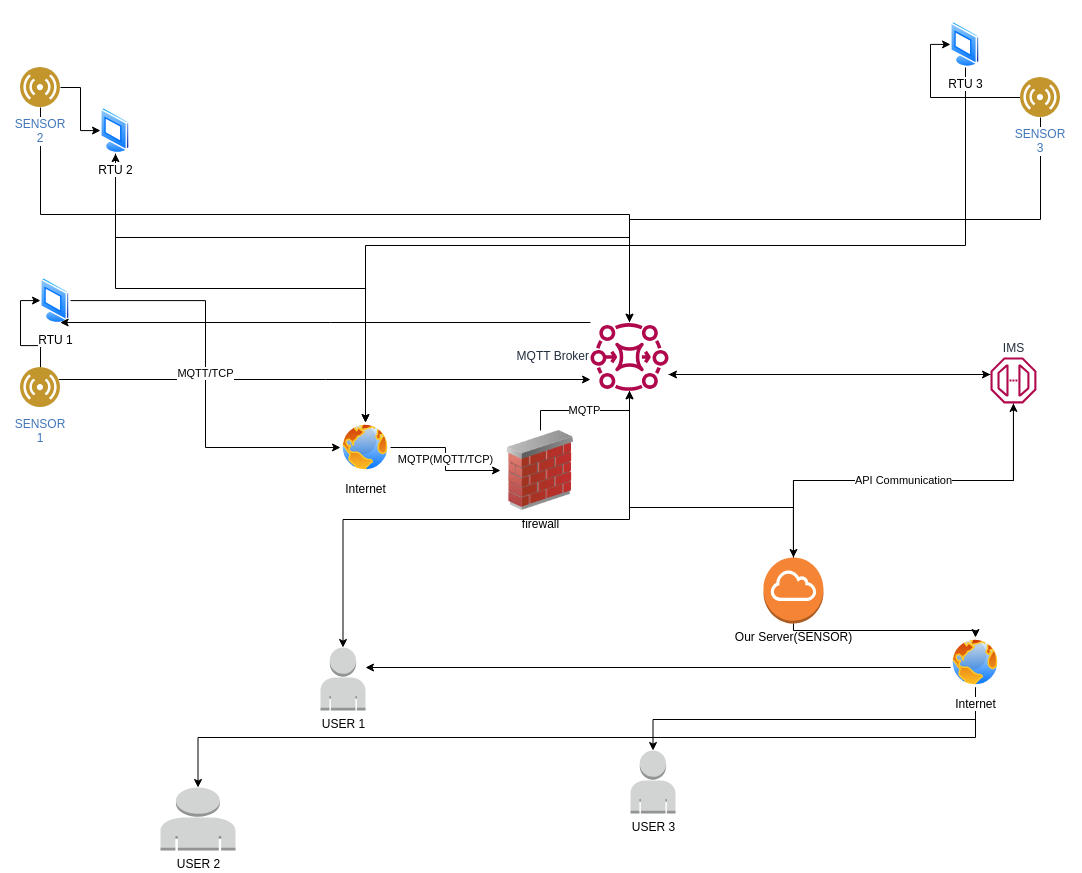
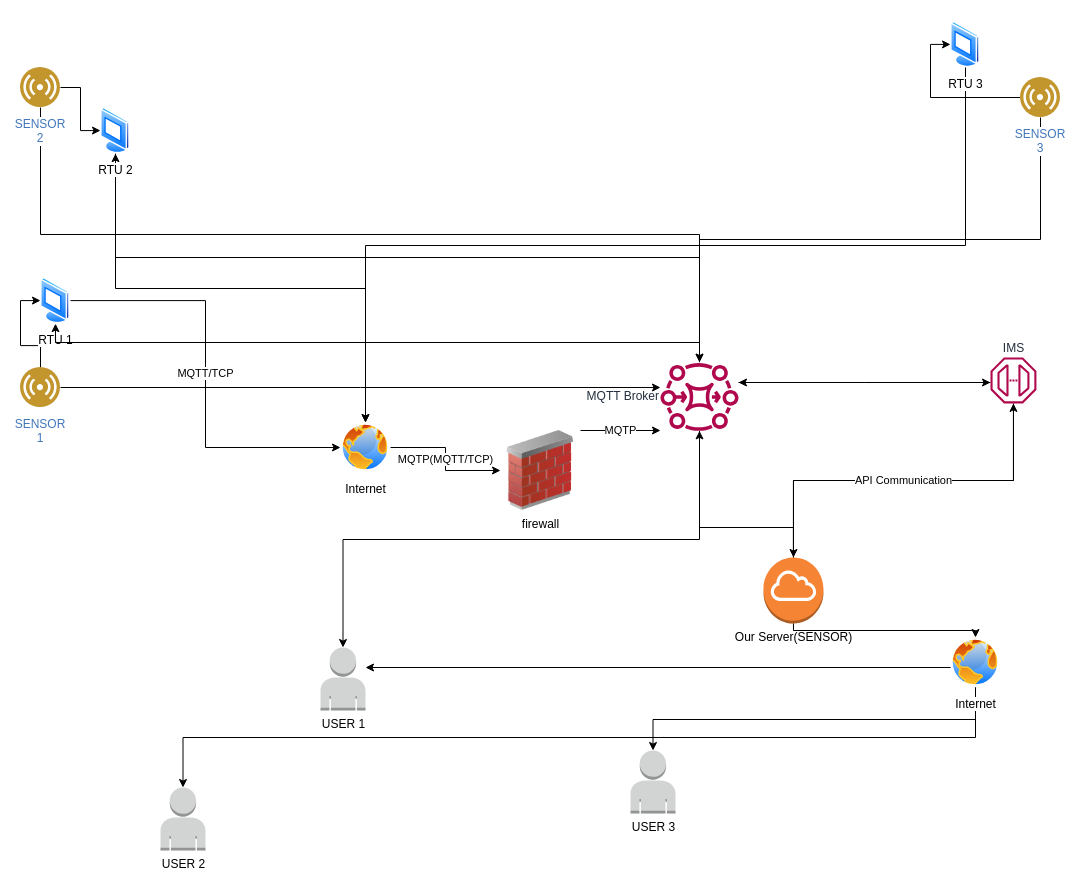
- <mxCell id="22" value="MQTT Broker" style="sketch=0;outlineConnect=0;fontColor=#232F3E;gradientColor=none;fillColor=#B0084D;strokeColor=none;dashed=0;verticalLabelPosition=middle;verticalAlign=middle;align=right;html=1;fontSize=12;fontStyle=0;aspect=fixed;pointerEvents=1;shape=mxgraph.aws4.mq_broker;labelPosition=left;" vertex="1" parent="1"><mxGeometry x="590" y="317" width="78" height="78" as="geometry" /></mxCell>
+ <mxCell id="22" value="MQTT Broker" style="sketch=0;outlineConnect=0;fontColor=#232F3E;gradientColor=none;fillColor=#B0084D;strokeColor=none;dashed=0;verticalLabelPosition=middle;verticalAlign=middle;align=right;html=1;fontSize=12;fontStyle=0;aspect=fixed;pointerEvents=1;shape=mxgraph.aws4.mq_broker;labelPosition=left;" vertex="1" parent="1"><mxGeometry x="660" y="357" width="78" height="78" as="geometry" /></mxCell>
- <mxCell id="39" value="USER 2" style="outlineConnect=0;dashed=0;verticalLabelPosition=bottom;verticalAlign=top;align=center;html=1;shape=mxgraph.aws3.user;fillColor=#D2D3D3;gradientColor=none;" vertex="1" parent="1"><mxGeometry x="160" y="787" width="75" height="63" as="geometry" /></mxCell>
+ <mxCell id="39" value="USER 2" style="outlineConnect=0;dashed=0;verticalLabelPosition=bottom;verticalAlign=top;align=center;html=1;shape=mxgraph.aws3.user;fillColor=#D2D3D3;gradientColor=none;" vertex="1" parent="1"><mxGeometry x="160" y="787" width="45" height="63" as="geometry" /></mxCell>
